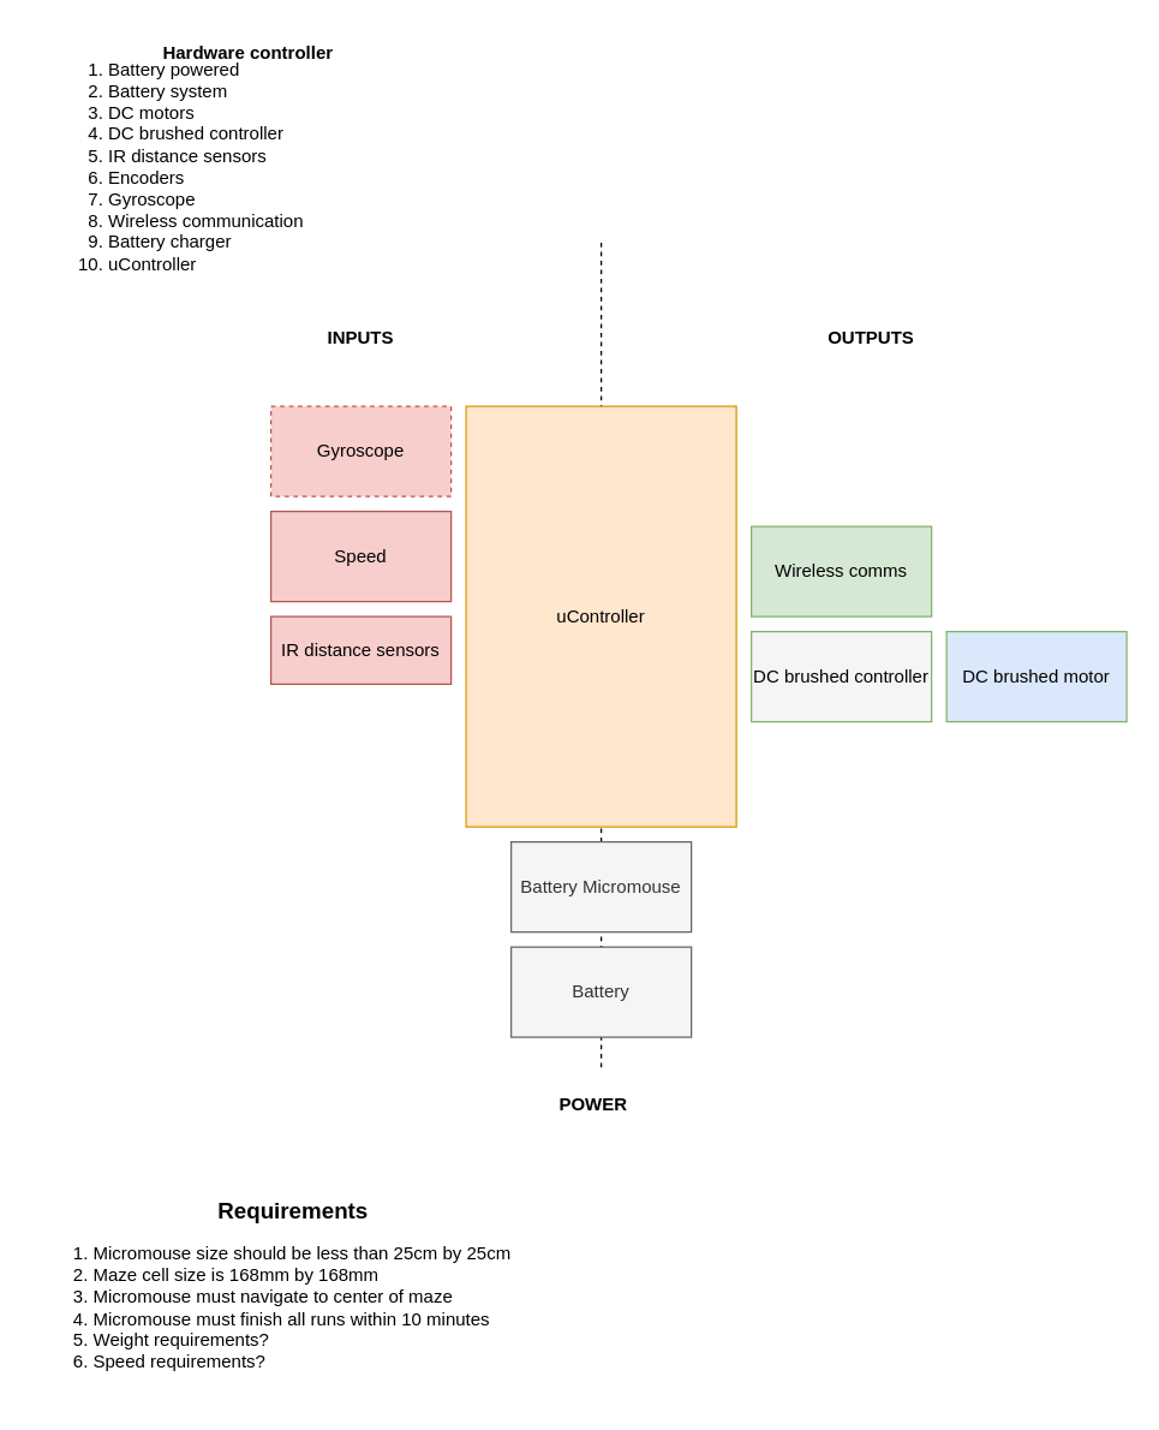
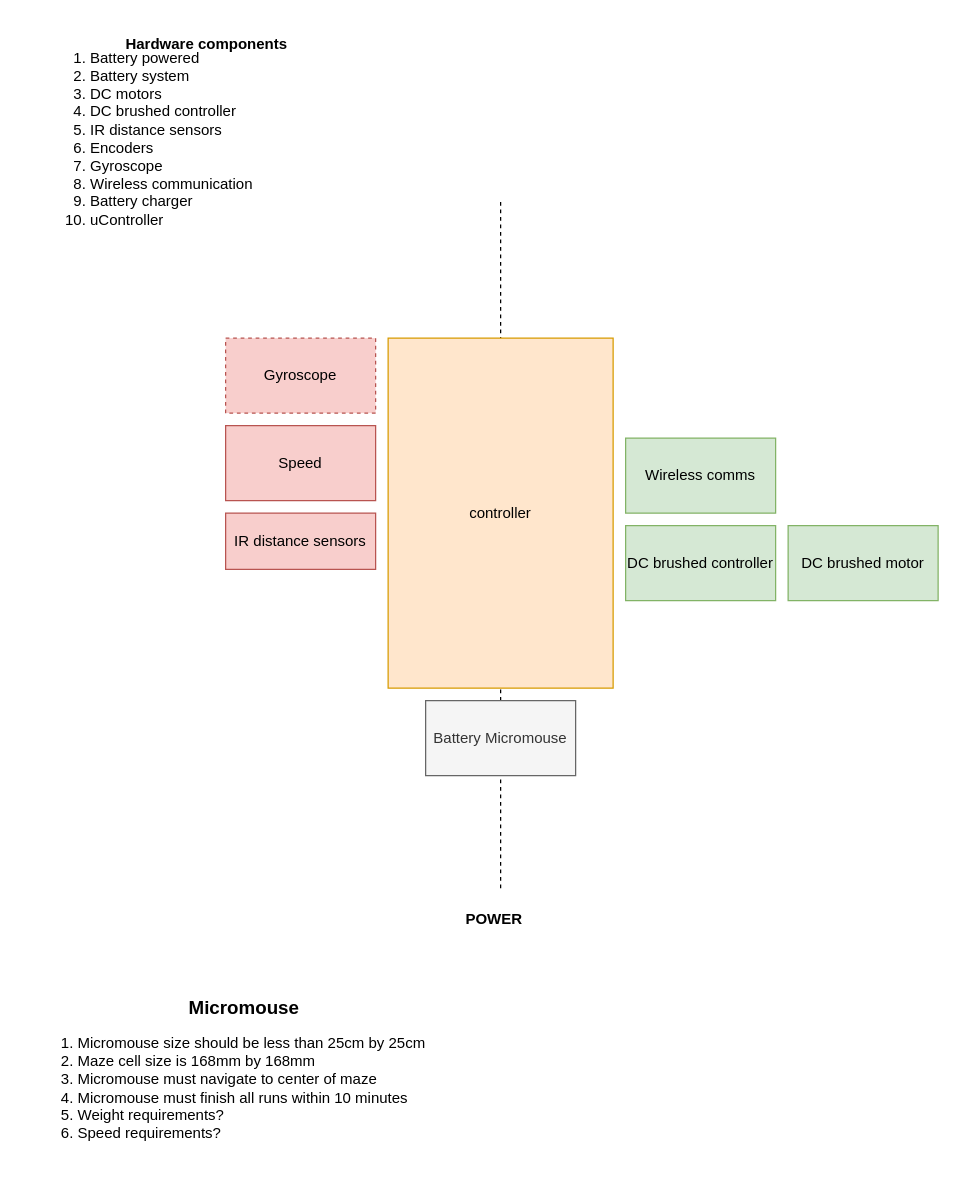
- <mxCell id="11" value="&lt;b&gt;Hardware controller&lt;br&gt;&lt;/b&gt;" style="text;html=1;strokeColor=none;fillColor=none;align=center;verticalAlign=middle;whiteSpace=wrap;rounded=0;" vertex="1" parent="1"><mxGeometry x="50" y="20" width="230" height="30" as="geometry" /></mxCell>
+ <mxCell id="11" value="&lt;b&gt;Hardware components&lt;br&gt;&lt;/b&gt;" style="text;html=1;strokeColor=none;fillColor=none;align=center;verticalAlign=middle;whiteSpace=wrap;rounded=0;" vertex="1" parent="1"><mxGeometry x="50" y="20" width="230" height="30" as="geometry" /></mxCell>
- <mxCell id="14" value="&lt;b&gt;INPUTS&lt;/b&gt;" style="text;html=1;strokeColor=none;fillColor=none;align=center;verticalAlign=middle;whiteSpace=wrap;rounded=0;" vertex="1" parent="1"><mxGeometry x="210" y="210" width="60" height="30" as="geometry" /></mxCell>
- <mxCell id="15" value="&lt;b&gt;OUTPUTS&lt;/b&gt;" style="text;html=1;strokeColor=none;fillColor=none;align=center;verticalAlign=middle;whiteSpace=wrap;rounded=0;" vertex="1" parent="1"><mxGeometry x="550" y="210" width="60" height="30" as="geometry" /></mxCell>
- <mxCell id="7" value="uController" style="rounded=0;whiteSpace=wrap;html=1;fillColor=#ffe6cc;strokeColor=#d79b00;" vertex="1" parent="1"><mxGeometry x="310" y="270" width="180" height="280" as="geometry" /></mxCell>
+ <mxCell id="7" value="controller" style="rounded=0;whiteSpace=wrap;html=1;fillColor=#ffe6cc;strokeColor=#d79b00;" vertex="1" parent="1"><mxGeometry x="310" y="270" width="180" height="280" as="geometry" /></mxCell>
- <mxCell id="8" value="DC brushed controller" style="rounded=0;whiteSpace=wrap;html=1;fillColor=#f5f5f5;strokeColor=#82b366;" vertex="1" parent="1"><mxGeometry x="500" y="420" width="120" height="60" as="geometry" /></mxCell>
+ <mxCell id="8" value="DC brushed controller" style="rounded=0;whiteSpace=wrap;html=1;fillColor=#d5e8d4;strokeColor=#82b366;" vertex="1" parent="1"><mxGeometry x="500" y="420" width="120" height="60" as="geometry" /></mxCell>
- <mxCell id="5" value="DC brushed motor" style="rounded=0;whiteSpace=wrap;html=1;fillColor=#dae8fc;strokeColor=#82b366;" vertex="1" parent="1"><mxGeometry x="630" y="420" width="120" height="60" as="geometry" /></mxCell>
+ <mxCell id="5" value="DC brushed motor" style="rounded=0;whiteSpace=wrap;html=1;fillColor=#d5e8d4;strokeColor=#82b366;" vertex="1" parent="1"><mxGeometry x="630" y="420" width="120" height="60" as="geometry" /></mxCell>
- <mxCell id="18" value="Battery" style="rounded=0;whiteSpace=wrap;html=1;fillColor=#f5f5f5;strokeColor=#666666;fontColor=#333333;" vertex="1" parent="1"><mxGeometry x="340" y="630" width="120" height="60" as="geometry" /></mxCell>
- <mxCell id="10" value="&lt;b&gt;&lt;font style=&quot;font-size: 15px;&quot;&gt;Requirements&lt;/font&gt;&lt;/b&gt;" style="text;html=1;strokeColor=none;fillColor=none;align=center;verticalAlign=middle;whiteSpace=wrap;rounded=0;" vertex="1" parent="1"><mxGeometry x="50" y="790" width="290" height="30" as="geometry" /></mxCell>
+ <mxCell id="10" value="&lt;b&gt;&lt;font style=&quot;font-size: 15px;&quot;&gt;Micromouse&lt;/font&gt;&lt;/b&gt;" style="text;html=1;strokeColor=none;fillColor=none;align=center;verticalAlign=middle;whiteSpace=wrap;rounded=0;" vertex="1" parent="1"><mxGeometry x="50" y="790" width="290" height="30" as="geometry" /></mxCell>
